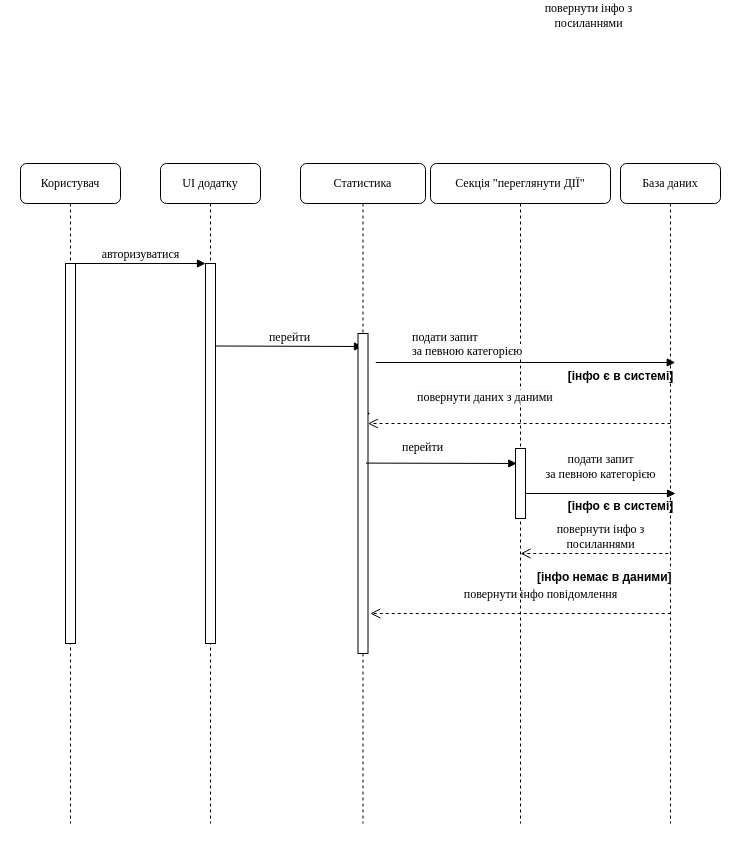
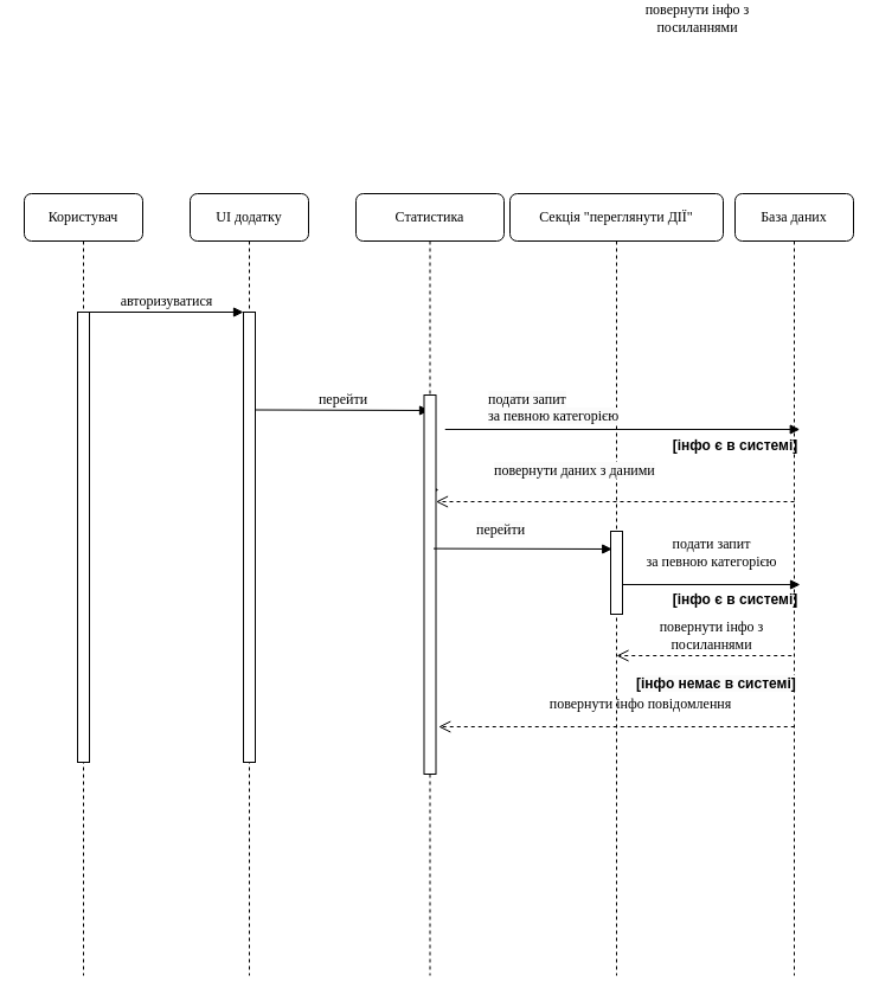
- <mxCell id="15" value="&lt;span style=&quot;color: rgb(0, 0, 0); font-family: Helvetica; font-size: 12px; font-style: normal; font-variant-ligatures: normal; font-variant-caps: normal; font-weight: 700; letter-spacing: normal; orphans: 2; text-align: center; text-indent: 0px; text-transform: none; widows: 2; word-spacing: 0px; -webkit-text-stroke-width: 0px; background-color: rgb(251, 251, 251); text-decoration-thickness: initial; text-decoration-style: initial; text-decoration-color: initial; float: none; display: inline !important;&quot;&gt;[інфо немає в даними]&lt;/span&gt;" style="text;whiteSpace=wrap;html=1;" vertex="1" parent="13"><mxGeometry x="-85" y="400" width="140" height="40" as="geometry" /></mxCell>
+ <mxCell id="15" value="&lt;span style=&quot;color: rgb(0, 0, 0); font-family: Helvetica; font-size: 12px; font-style: normal; font-variant-ligatures: normal; font-variant-caps: normal; font-weight: 700; letter-spacing: normal; orphans: 2; text-align: center; text-indent: 0px; text-transform: none; widows: 2; word-spacing: 0px; -webkit-text-stroke-width: 0px; background-color: rgb(251, 251, 251); text-decoration-thickness: initial; text-decoration-style: initial; text-decoration-color: initial; float: none; display: inline !important;&quot;&gt;[інфо немає в системі]&lt;/span&gt;" style="text;whiteSpace=wrap;html=1;" vertex="1" parent="13"><mxGeometry x="-85" y="400" width="140" height="40" as="geometry" /></mxCell>
